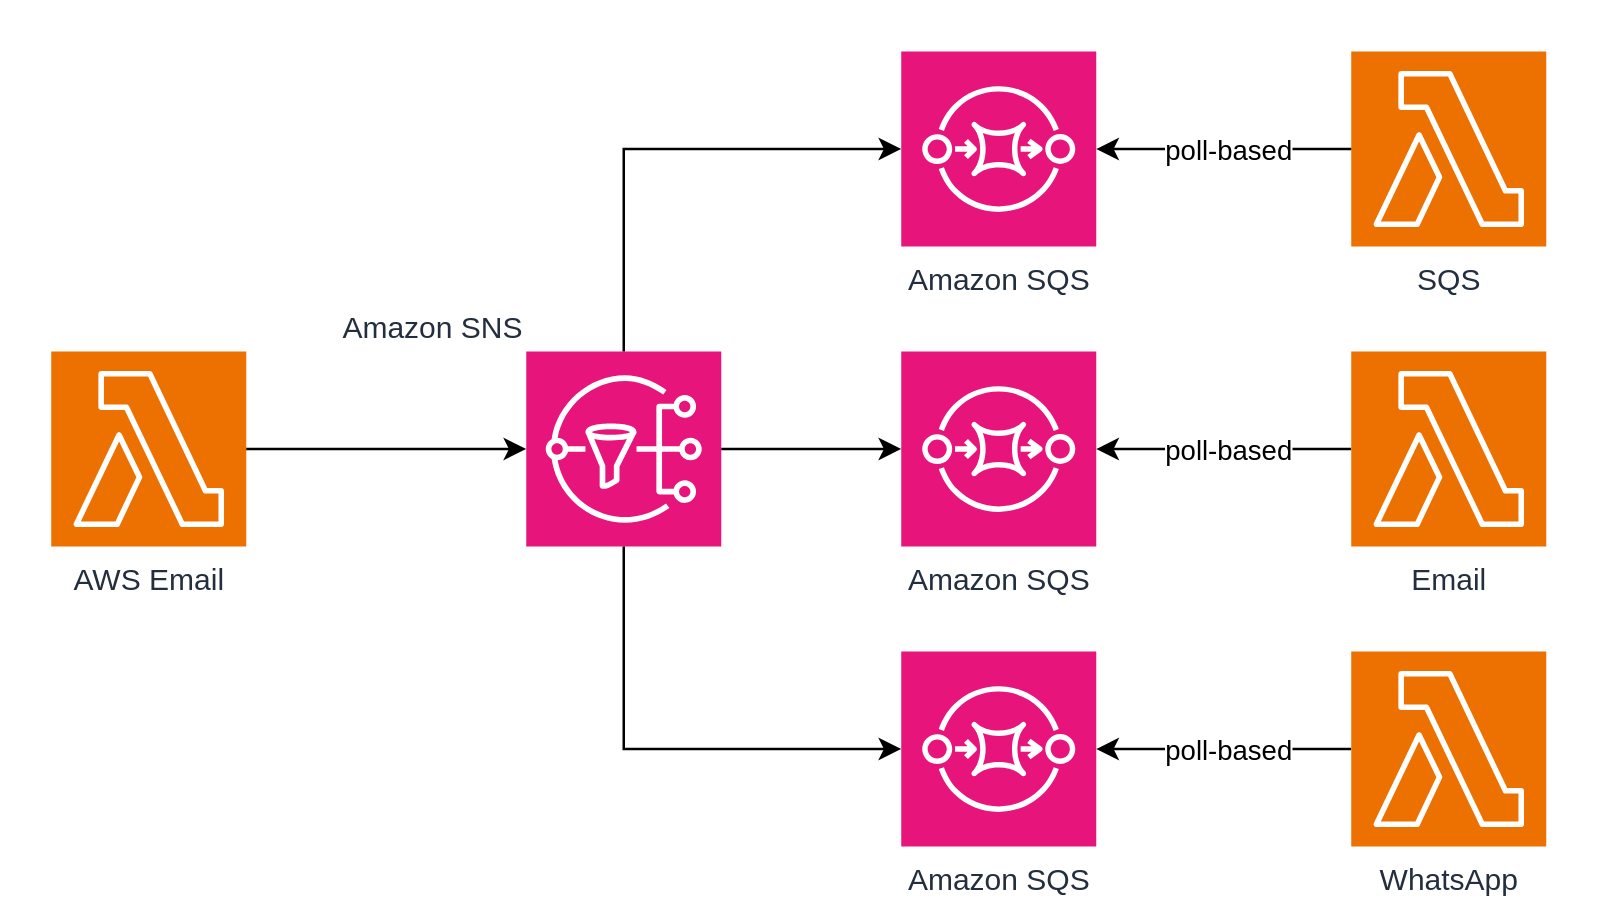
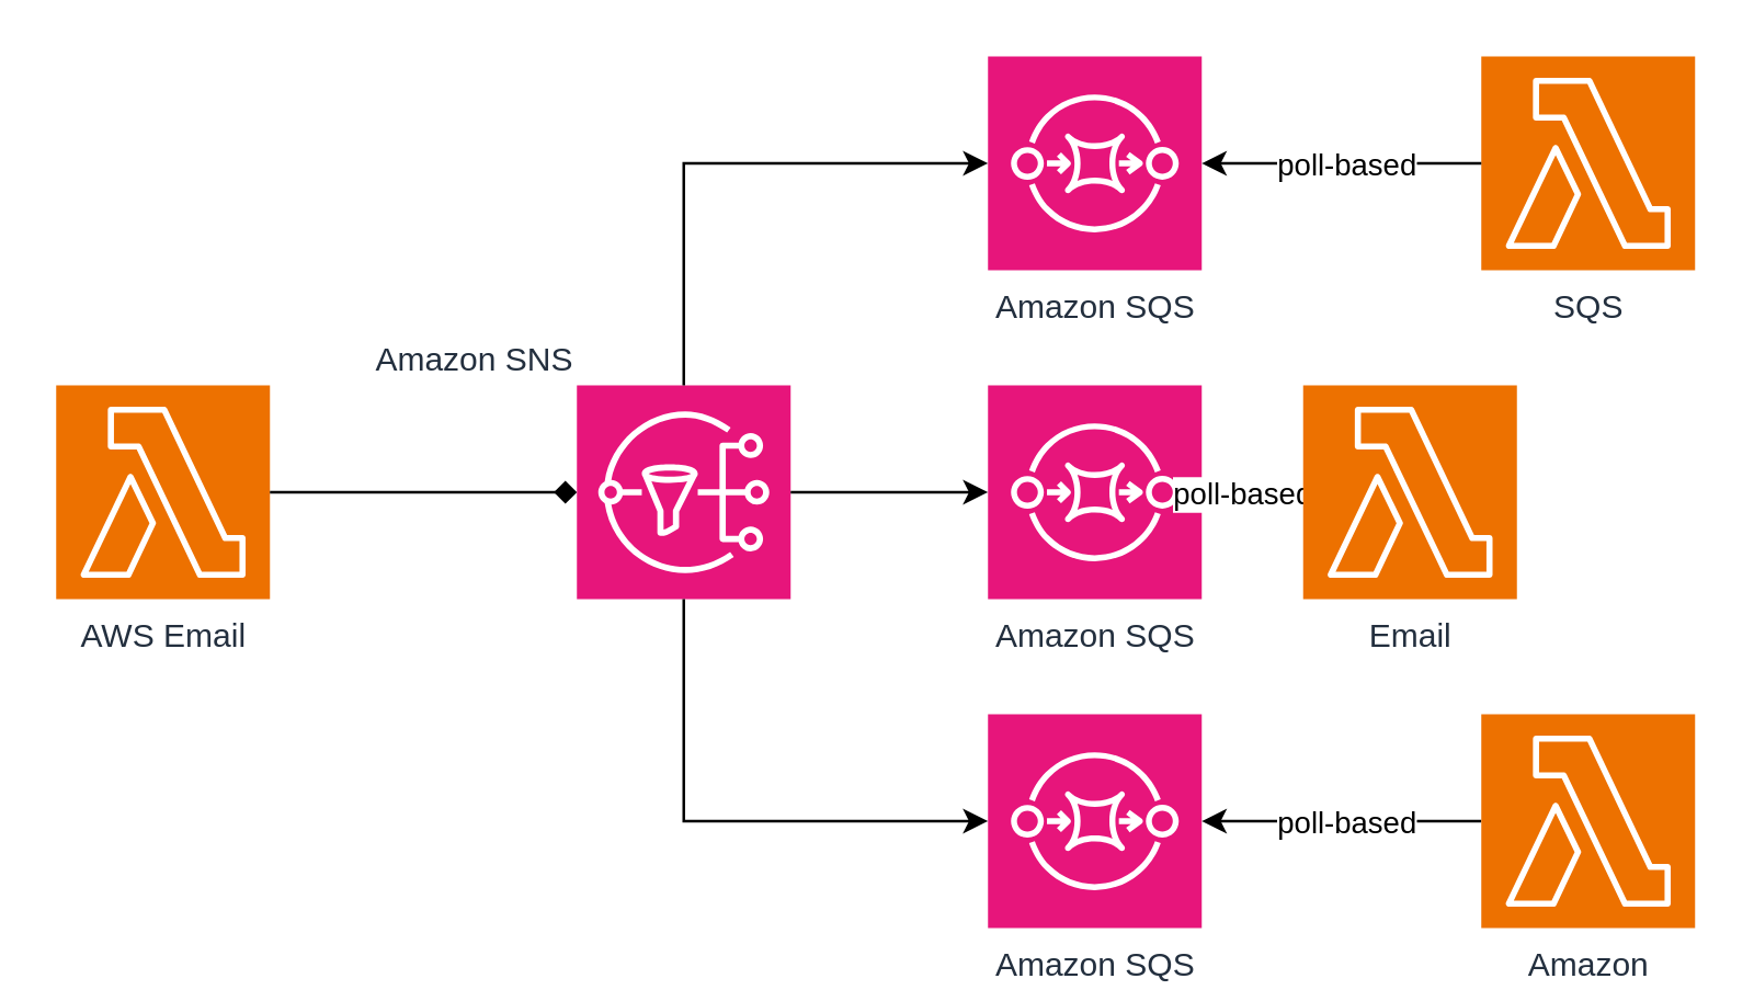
- <mxCell id="7" style="edgeStyle=orthogonalEdgeStyle;rounded=0;orthogonalLoop=1;jettySize=auto;html=1;entryX=0;entryY=0.5;entryDx=0;entryDy=0;entryPerimeter=0;" edge="1" parent="1" source="2" target="3"><mxGeometry relative="1" as="geometry" /></mxCell>
+ <mxCell id="7" style="edgeStyle=orthogonalEdgeStyle;rounded=0;orthogonalLoop=1;jettySize=auto;html=1;entryX=0;entryY=0.5;entryDx=0;entryDy=0;entryPerimeter=0;endArrow=diamond;" edge="1" parent="1" source="2" target="3"><mxGeometry relative="1" as="geometry" /></mxCell>
- <mxCell id="14" value="Email" style="sketch=0;points=[[0,0,0],[0.25,0,0],[0.5,0,0],[0.75,0,0],[1,0,0],[0,1,0],[0.25,1,0],[0.5,1,0],[0.75,1,0],[1,1,0],[0,0.25,0],[0,0.5,0],[0,0.75,0],[1,0.25,0],[1,0.5,0],[1,0.75,0]];outlineConnect=0;fontColor=#232F3E;fillColor=#ED7100;strokeColor=#ffffff;dashed=0;verticalLabelPosition=bottom;verticalAlign=top;align=center;html=1;fontSize=12;fontStyle=0;aspect=fixed;shape=mxgraph.aws4.resourceIcon;resIcon=mxgraph.aws4.lambda;" vertex="1" parent="1"><mxGeometry x="540" y="140" width="78" height="78" as="geometry" /></mxCell>
+ <mxCell id="14" value="Email" style="sketch=0;points=[[0,0,0],[0.25,0,0],[0.5,0,0],[0.75,0,0],[1,0,0],[0,1,0],[0.25,1,0],[0.5,1,0],[0.75,1,0],[1,1,0],[0,0.25,0],[0,0.5,0],[0,0.75,0],[1,0.25,0],[1,0.5,0],[1,0.75,0]];outlineConnect=0;fontColor=#232F3E;fillColor=#ED7100;strokeColor=#ffffff;dashed=0;verticalLabelPosition=bottom;verticalAlign=top;align=center;html=1;fontSize=12;fontStyle=0;aspect=fixed;shape=mxgraph.aws4.resourceIcon;resIcon=mxgraph.aws4.lambda;" vertex="1" parent="1"><mxGeometry x="475" y="140" width="78" height="78" as="geometry" /></mxCell>
- <mxCell id="17" value="WhatsApp" style="sketch=0;points=[[0,0,0],[0.25,0,0],[0.5,0,0],[0.75,0,0],[1,0,0],[0,1,0],[0.25,1,0],[0.5,1,0],[0.75,1,0],[1,1,0],[0,0.25,0],[0,0.5,0],[0,0.75,0],[1,0.25,0],[1,0.5,0],[1,0.75,0]];outlineConnect=0;fontColor=#232F3E;fillColor=#ED7100;strokeColor=#ffffff;dashed=0;verticalLabelPosition=bottom;verticalAlign=top;align=center;html=1;fontSize=12;fontStyle=0;aspect=fixed;shape=mxgraph.aws4.resourceIcon;resIcon=mxgraph.aws4.lambda;" vertex="1" parent="1"><mxGeometry x="540" y="260" width="78" height="78" as="geometry" /></mxCell>
+ <mxCell id="17" value="Amazon" style="sketch=0;points=[[0,0,0],[0.25,0,0],[0.5,0,0],[0.75,0,0],[1,0,0],[0,1,0],[0.25,1,0],[0.5,1,0],[0.75,1,0],[1,1,0],[0,0.25,0],[0,0.5,0],[0,0.75,0],[1,0.25,0],[1,0.5,0],[1,0.75,0]];outlineConnect=0;fontColor=#232F3E;fillColor=#ED7100;strokeColor=#ffffff;dashed=0;verticalLabelPosition=bottom;verticalAlign=top;align=center;html=1;fontSize=12;fontStyle=0;aspect=fixed;shape=mxgraph.aws4.resourceIcon;resIcon=mxgraph.aws4.lambda;" vertex="1" parent="1"><mxGeometry x="540" y="260" width="78" height="78" as="geometry" /></mxCell>
